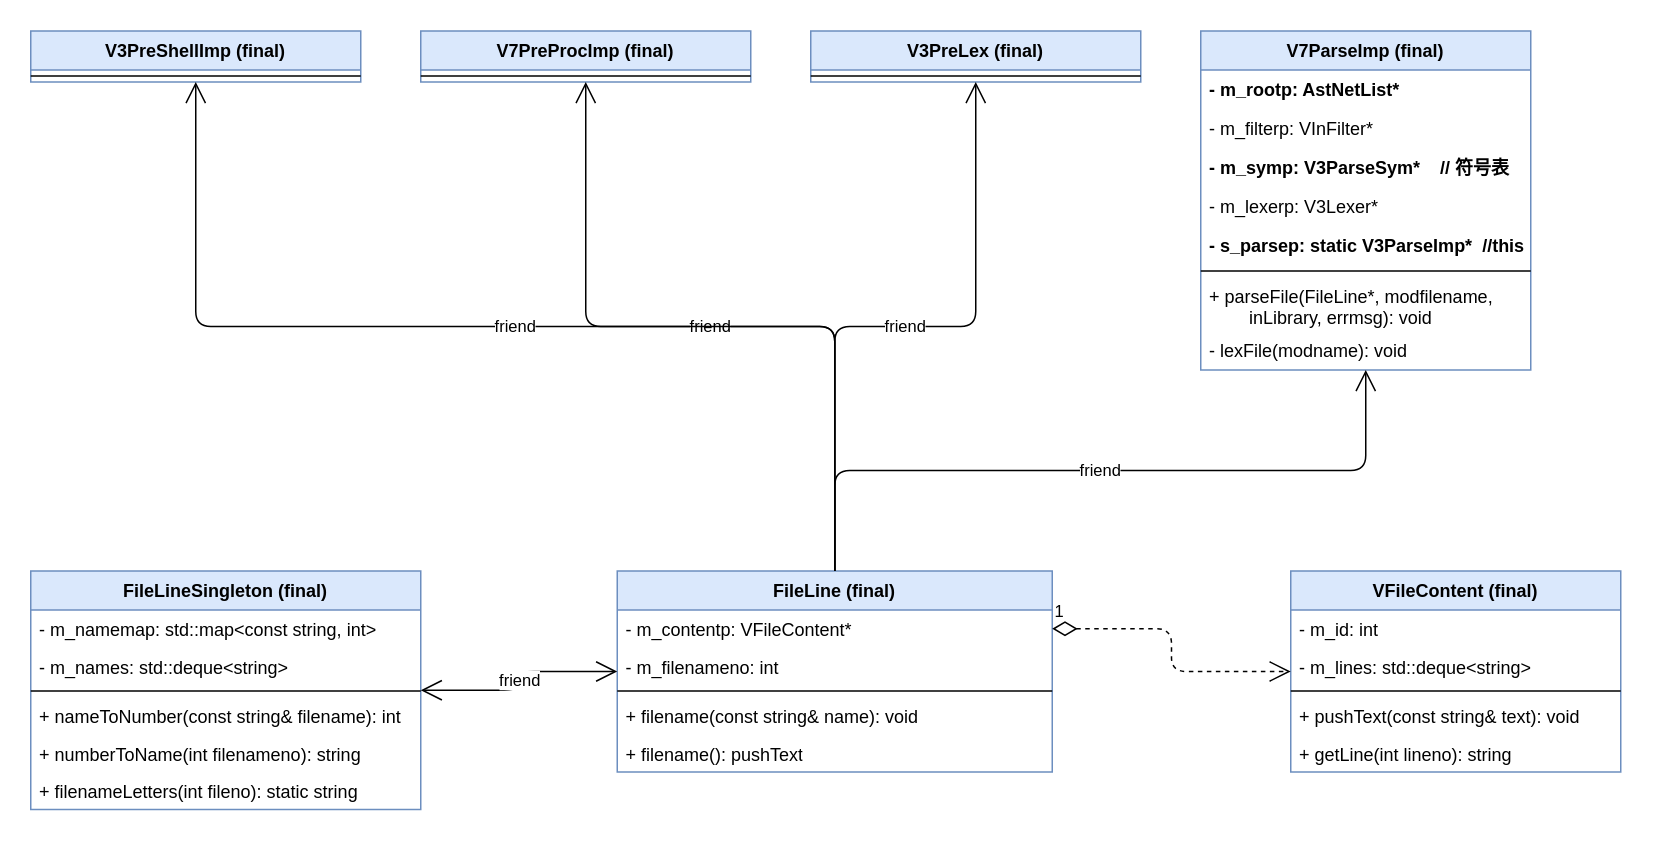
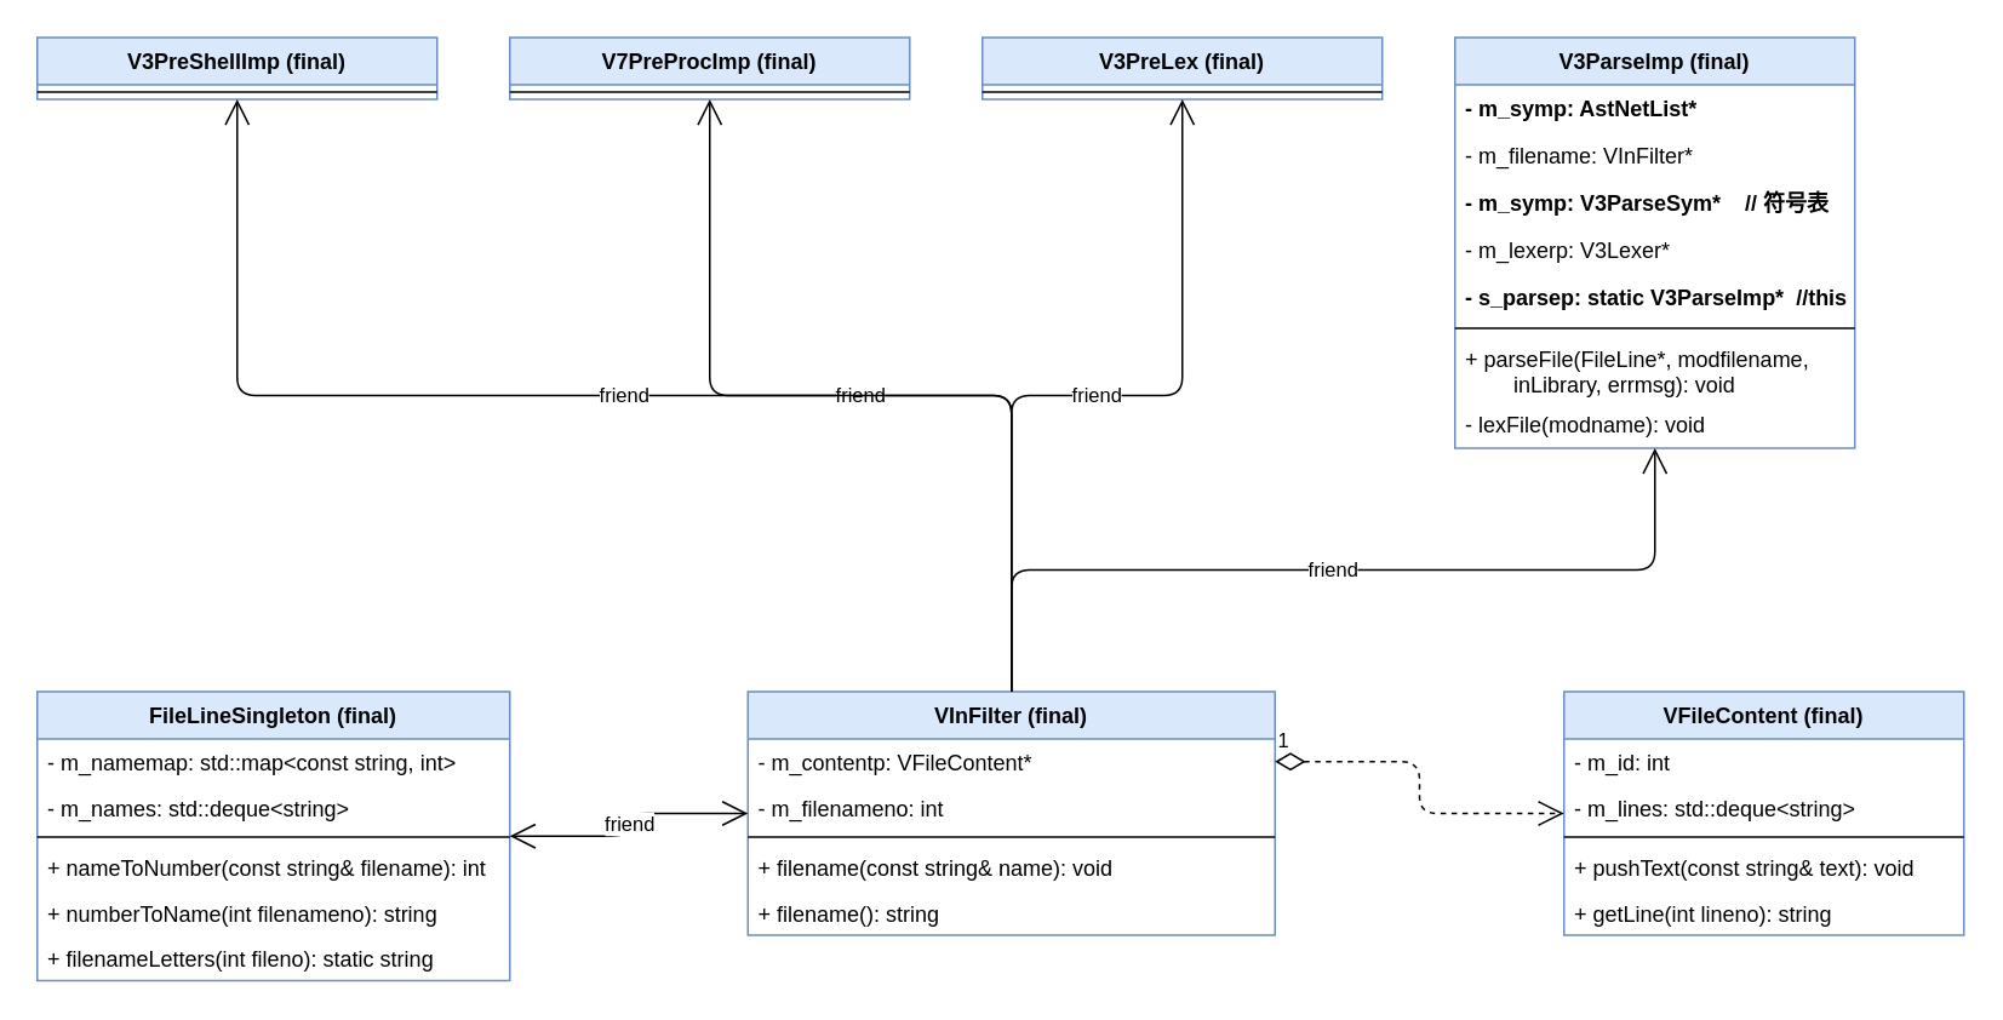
- <mxCell id="8" value="V7ParseImp (final)" style="swimlane;fontStyle=1;align=center;verticalAlign=top;childLayout=stackLayout;horizontal=1;startSize=26;horizontalStack=0;resizeParent=1;resizeParentMax=0;resizeLast=0;collapsible=1;marginBottom=0;fillColor=#dae8fc;strokeColor=#6c8ebf;" vertex="1" parent="1"><mxGeometry x="800" y="20" width="220" height="226" as="geometry"><mxRectangle x="-276.5" y="404" width="140" height="26" as="alternateBounds" /></mxGeometry></mxCell>
+ <mxCell id="8" value="V3ParseImp (final)" style="swimlane;fontStyle=1;align=center;verticalAlign=top;childLayout=stackLayout;horizontal=1;startSize=26;horizontalStack=0;resizeParent=1;resizeParentMax=0;resizeLast=0;collapsible=1;marginBottom=0;fillColor=#dae8fc;strokeColor=#6c8ebf;" vertex="1" parent="1"><mxGeometry x="800" y="20" width="220" height="226" as="geometry"><mxRectangle x="-276.5" y="404" width="140" height="26" as="alternateBounds" /></mxGeometry></mxCell>
- <mxCell id="9" value="- m_rootp: AstNetList*" style="text;strokeColor=none;fillColor=none;align=left;verticalAlign=middle;spacingLeft=4;spacingRight=4;overflow=hidden;rotatable=0;points=[[0,0.5],[1,0.5]];portConstraint=eastwest;fontStyle=1" vertex="1" parent="8"><mxGeometry y="26" width="220" height="26" as="geometry" /></mxCell>
+ <mxCell id="9" value="- m_symp: AstNetList*" style="text;strokeColor=none;fillColor=none;align=left;verticalAlign=middle;spacingLeft=4;spacingRight=4;overflow=hidden;rotatable=0;points=[[0,0.5],[1,0.5]];portConstraint=eastwest;fontStyle=1" vertex="1" parent="8"><mxGeometry y="26" width="220" height="26" as="geometry" /></mxCell>
- <mxCell id="10" value="- m_filterp: VInFilter*" style="text;strokeColor=none;fillColor=none;align=left;verticalAlign=middle;spacingLeft=4;spacingRight=4;overflow=hidden;rotatable=0;points=[[0,0.5],[1,0.5]];portConstraint=eastwest;" vertex="1" parent="8"><mxGeometry y="52" width="220" height="26" as="geometry" /></mxCell>
+ <mxCell id="10" value="- m_filename: VInFilter*" style="text;strokeColor=none;fillColor=none;align=left;verticalAlign=middle;spacingLeft=4;spacingRight=4;overflow=hidden;rotatable=0;points=[[0,0.5],[1,0.5]];portConstraint=eastwest;" vertex="1" parent="8"><mxGeometry y="52" width="220" height="26" as="geometry" /></mxCell>
- <mxCell id="2" value="FileLine (final)" style="swimlane;fontStyle=1;align=center;verticalAlign=top;childLayout=stackLayout;horizontal=1;startSize=26;horizontalStack=0;resizeParent=1;resizeParentMax=0;resizeLast=0;collapsible=1;marginBottom=0;fillColor=#dae8fc;strokeColor=#6c8ebf;" vertex="1" parent="1"><mxGeometry x="411" y="380" width="290" height="134" as="geometry"><mxRectangle x="-530" y="330" width="120" height="26" as="alternateBounds" /></mxGeometry></mxCell>
+ <mxCell id="2" value="VInFilter (final)" style="swimlane;fontStyle=1;align=center;verticalAlign=top;childLayout=stackLayout;horizontal=1;startSize=26;horizontalStack=0;resizeParent=1;resizeParentMax=0;resizeLast=0;collapsible=1;marginBottom=0;fillColor=#dae8fc;strokeColor=#6c8ebf;" vertex="1" parent="1"><mxGeometry x="411" y="380" width="290" height="134" as="geometry"><mxRectangle x="-530" y="330" width="120" height="26" as="alternateBounds" /></mxGeometry></mxCell>
- <mxCell id="7" value="+ filename(): pushText" style="text;strokeColor=none;fillColor=none;align=left;verticalAlign=top;spacingLeft=4;spacingRight=4;overflow=hidden;rotatable=0;points=[[0,0.5],[1,0.5]];portConstraint=eastwest;whiteSpace=wrap;" vertex="1" parent="2"><mxGeometry y="109" width="290" height="25" as="geometry" /></mxCell>
+ <mxCell id="7" value="+ filename(): string" style="text;strokeColor=none;fillColor=none;align=left;verticalAlign=top;spacingLeft=4;spacingRight=4;overflow=hidden;rotatable=0;points=[[0,0.5],[1,0.5]];portConstraint=eastwest;whiteSpace=wrap;" vertex="1" parent="2"><mxGeometry y="109" width="290" height="25" as="geometry" /></mxCell>
